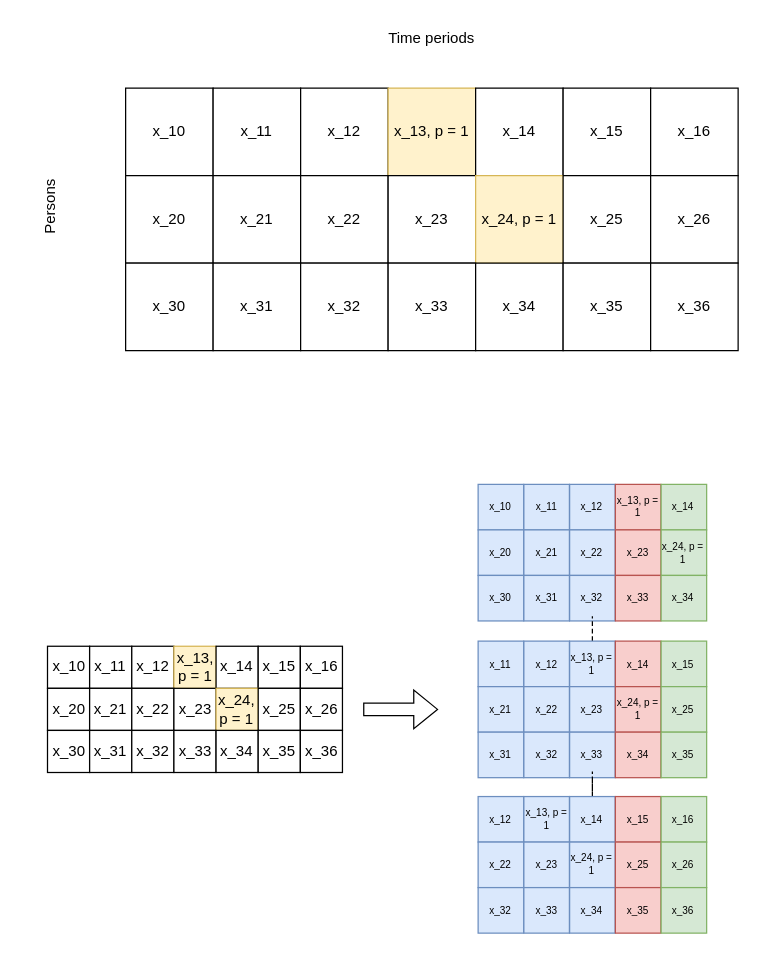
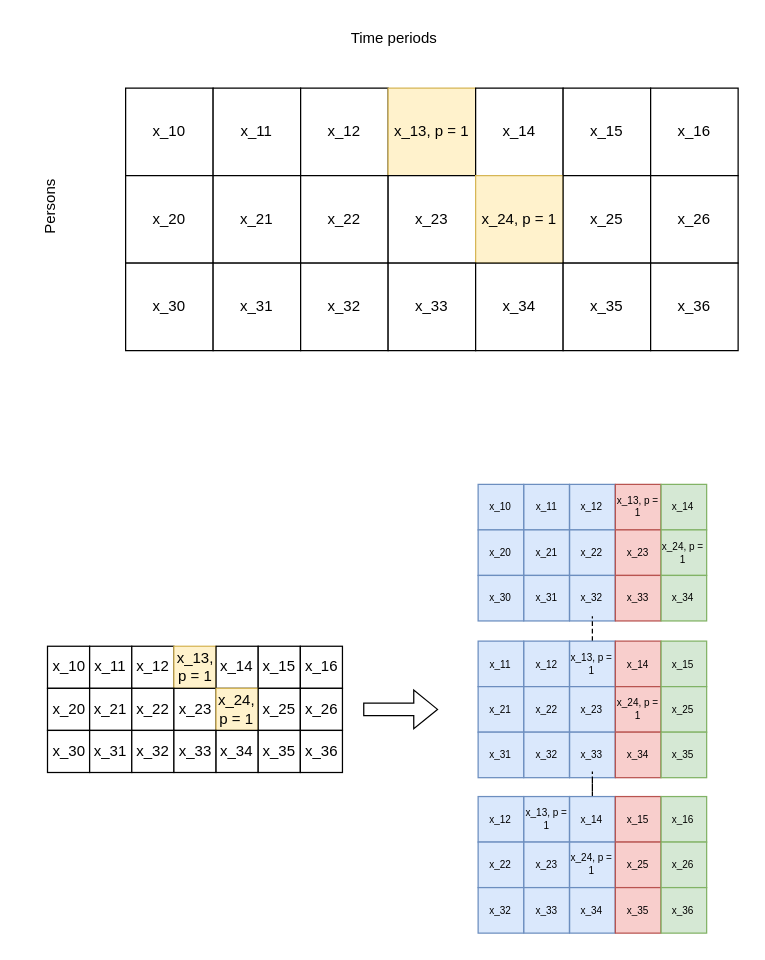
- <mxCell id="23" value="Time periods" style="text;html=1;strokeColor=none;fillColor=none;align=center;verticalAlign=middle;whiteSpace=wrap;rounded=0;" vertex="1" parent="1"><mxGeometry x="290" y="20" width="110" height="20" as="geometry" /></mxCell>
+ <mxCell id="23" value="Time periods" style="text;html=1;strokeColor=none;fillColor=none;align=center;verticalAlign=middle;whiteSpace=wrap;rounded=0;" vertex="1" parent="1"><mxGeometry x="260" y="20" width="110" height="20" as="geometry" /></mxCell>
